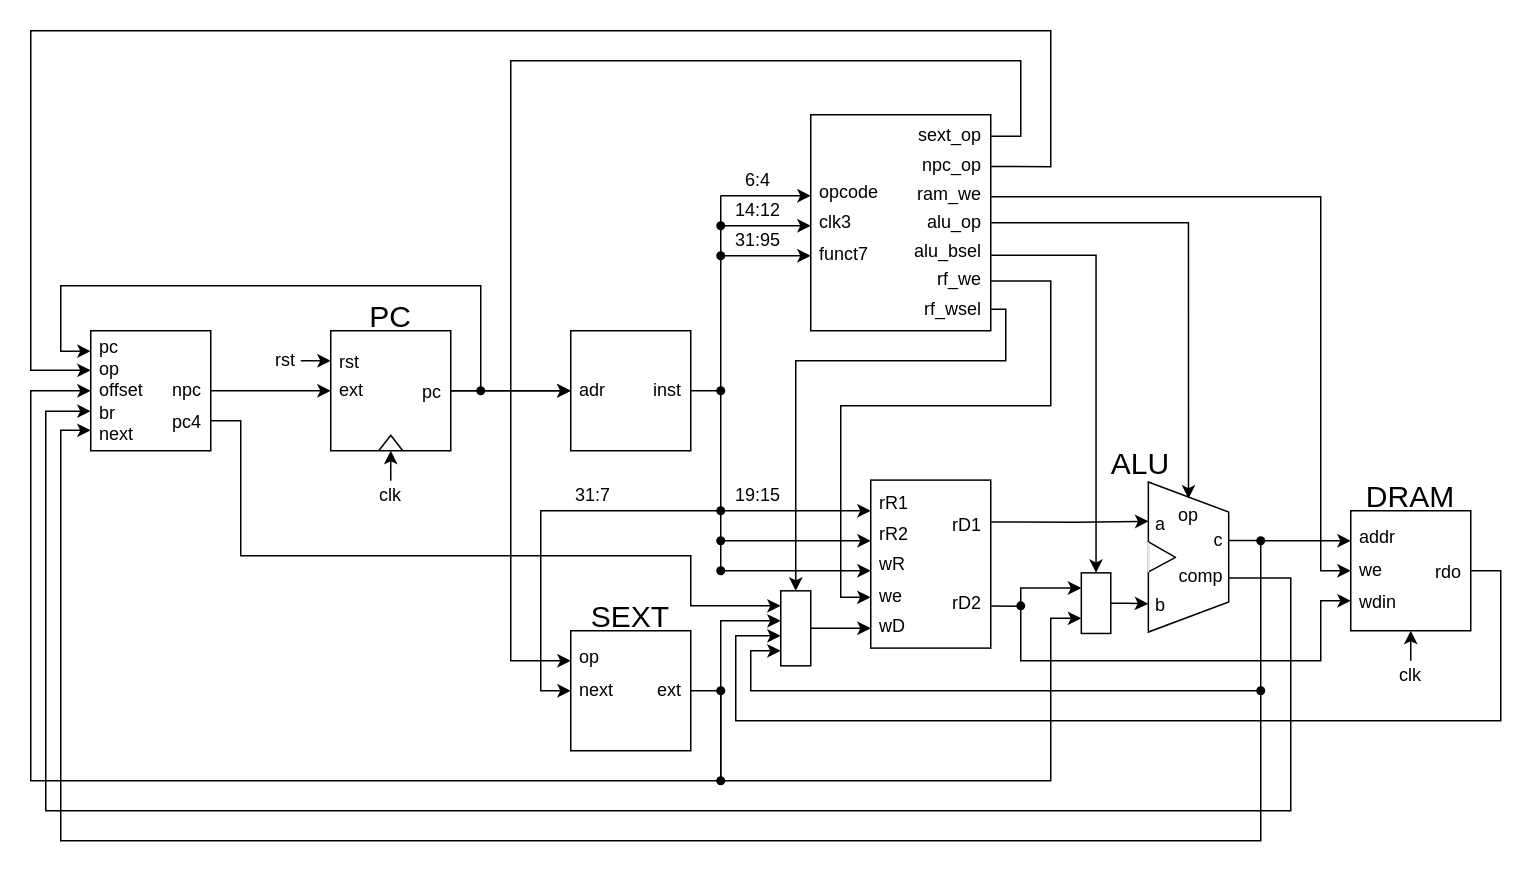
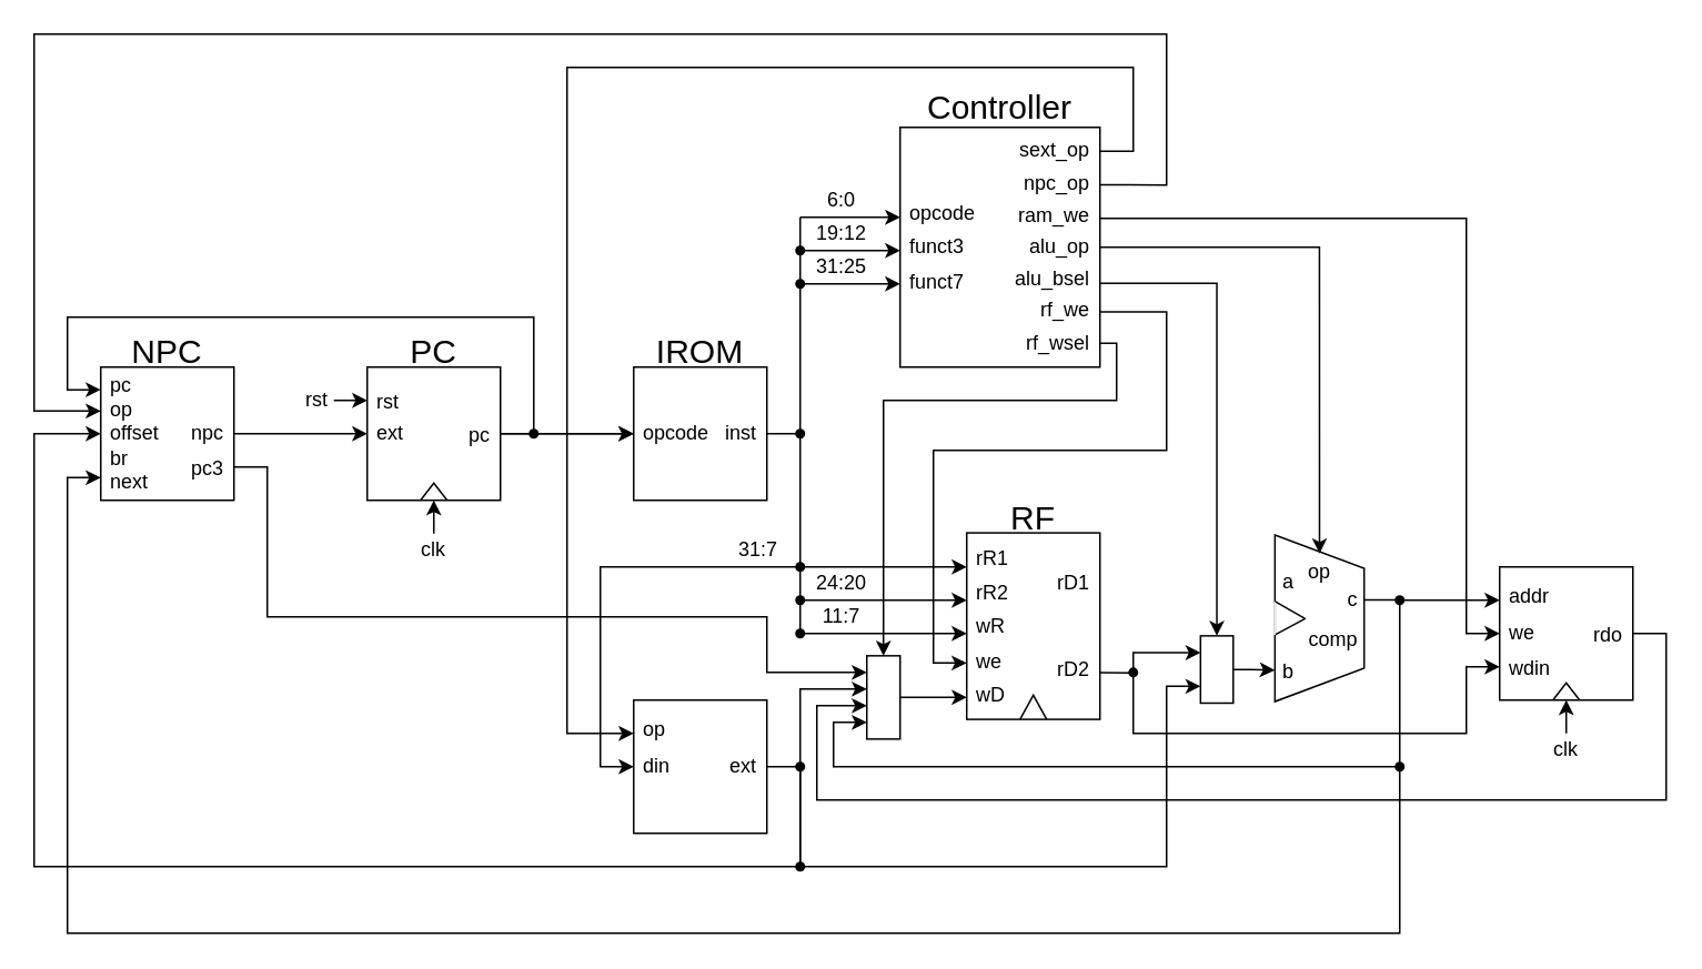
+ <mxCell id="36" value="Controller" style="text;html=1;strokeColor=none;fillColor=none;align=center;verticalAlign=middle;whiteSpace=wrap;rounded=0;fontSize=20;" parent="35" vertex="1"><mxGeometry y="10" width="120" height="26" as="geometry" /></mxCell>
- <mxCell id="123" value="6:4" style="text;html=1;strokeColor=none;fillColor=none;align=center;verticalAlign=middle;whiteSpace=wrap;rounded=0;" vertex="1" parent="1"><mxGeometry x="490" y="110" width="30" height="20" as="geometry" /></mxCell>
+ <mxCell id="123" value="6:0" style="text;html=1;strokeColor=none;fillColor=none;align=center;verticalAlign=middle;whiteSpace=wrap;rounded=0;" vertex="1" parent="1"><mxGeometry x="490" y="110" width="30" height="20" as="geometry" /></mxCell>
- <mxCell id="124" value="14:12" style="text;html=1;strokeColor=none;fillColor=none;align=center;verticalAlign=middle;whiteSpace=wrap;rounded=0;" vertex="1" parent="1"><mxGeometry x="490" y="130" width="30" height="20" as="geometry" /></mxCell>
+ <mxCell id="124" value="19:12" style="text;html=1;strokeColor=none;fillColor=none;align=center;verticalAlign=middle;whiteSpace=wrap;rounded=0;" vertex="1" parent="1"><mxGeometry x="490" y="130" width="30" height="20" as="geometry" /></mxCell>
- <mxCell id="40" value="&lt;p style=&quot;border-color: var(--border-color); line-height: 70%;&quot;&gt;opcode&lt;/p&gt;&lt;p style=&quot;border-color: var(--border-color); line-height: 70%;&quot;&gt;clk3&lt;/p&gt;&lt;p style=&quot;border-color: var(--border-color); line-height: 70%;&quot;&gt;&lt;span style=&quot;background-color: initial;&quot;&gt;funct7&lt;/span&gt;&lt;/p&gt;" style="text;html=1;strokeColor=none;fillColor=none;align=left;verticalAlign=middle;whiteSpace=wrap;rounded=0;movable=1;resizable=1;rotatable=1;deletable=1;editable=1;locked=0;connectable=1;spacingLeft=4;spacingBottom=0;spacing=2;horizontal=1;points=[[0,0,0,0,0],[0,0.25,0,0,0],[0,0.33,0,0,0],[0,0.5,0,0,0],[0,0.67,0,0,0],[0,0.75,0,0,0],[0,1,0,0,0],[0.25,0,0,0,0],[0.25,1,0,0,0],[0.5,0,0,0,0],[0.5,1,0,0,0],[0.75,0,0,0,0],[0.75,1,0,0,0],[1,0,0,0,0],[1,0.25,0,0,0],[1,0.5,0,0,0],[1,0.75,0,0,0],[1,1,0,0,0]];" parent="37" vertex="1"><mxGeometry width="48" height="144" as="geometry" /></mxCell>
+ <mxCell id="40" value="&lt;p style=&quot;border-color: var(--border-color); line-height: 70%;&quot;&gt;opcode&lt;/p&gt;&lt;p style=&quot;border-color: var(--border-color); line-height: 70%;&quot;&gt;funct3&lt;/p&gt;&lt;p style=&quot;border-color: var(--border-color); line-height: 70%;&quot;&gt;&lt;span style=&quot;background-color: initial;&quot;&gt;funct7&lt;/span&gt;&lt;/p&gt;" style="text;html=1;strokeColor=none;fillColor=none;align=left;verticalAlign=middle;whiteSpace=wrap;rounded=0;movable=1;resizable=1;rotatable=1;deletable=1;editable=1;locked=0;connectable=1;spacingLeft=4;spacingBottom=0;spacing=2;horizontal=1;points=[[0,0,0,0,0],[0,0.25,0,0,0],[0,0.33,0,0,0],[0,0.5,0,0,0],[0,0.67,0,0,0],[0,0.75,0,0,0],[0,1,0,0,0],[0.25,0,0,0,0],[0.25,1,0,0,0],[0.5,0,0,0,0],[0.5,1,0,0,0],[0.75,0,0,0,0],[0.75,1,0,0,0],[1,0,0,0,0],[1,0.25,0,0,0],[1,0.5,0,0,0],[1,0.75,0,0,0],[1,1,0,0,0]];" parent="37" vertex="1"><mxGeometry width="48" height="144" as="geometry" /></mxCell>
- <mxCell id="125" value="31:95" style="text;html=1;strokeColor=none;fillColor=none;align=center;verticalAlign=middle;whiteSpace=wrap;rounded=0;" vertex="1" parent="1"><mxGeometry x="490" y="150" width="30" height="20" as="geometry" /></mxCell>
+ <mxCell id="125" value="31:25" style="text;html=1;strokeColor=none;fillColor=none;align=center;verticalAlign=middle;whiteSpace=wrap;rounded=0;" vertex="1" parent="1"><mxGeometry x="490" y="150" width="30" height="20" as="geometry" /></mxCell>
+ <mxCell id="9" value="NPC" style="text;html=1;strokeColor=none;fillColor=none;align=center;verticalAlign=middle;whiteSpace=wrap;rounded=0;fontSize=20;" parent="8" vertex="1"><mxGeometry width="80" height="20" as="geometry" /></mxCell>
+ <mxCell id="15" value="IROM" style="text;html=1;strokeColor=none;fillColor=none;align=center;verticalAlign=middle;whiteSpace=wrap;rounded=0;fontSize=20;" parent="14" vertex="1"><mxGeometry width="80" height="20" as="geometry" /></mxCell>
- <mxCell id="13" value="&lt;p style=&quot;line-height: 70%;&quot;&gt;&lt;br&gt;&lt;/p&gt;&lt;p style=&quot;line-height: 70%;&quot;&gt;npc&lt;/p&gt;&lt;p style=&quot;line-height: 70%;&quot;&gt;pc4&lt;/p&gt;" style="text;html=1;strokeColor=none;fillColor=none;align=right;verticalAlign=middle;whiteSpace=wrap;rounded=0;movable=1;resizable=1;rotatable=1;deletable=1;editable=1;locked=0;connectable=1;spacingRight=4;" parent="10" vertex="1"><mxGeometry x="48" width="32" height="80" as="geometry" /></mxCell>
+ <mxCell id="13" value="&lt;p style=&quot;line-height: 70%;&quot;&gt;&lt;br&gt;&lt;/p&gt;&lt;p style=&quot;line-height: 70%;&quot;&gt;npc&lt;/p&gt;&lt;p style=&quot;line-height: 70%;&quot;&gt;pc3&lt;/p&gt;" style="text;html=1;strokeColor=none;fillColor=none;align=right;verticalAlign=middle;whiteSpace=wrap;rounded=0;movable=1;resizable=1;rotatable=1;deletable=1;editable=1;locked=0;connectable=1;spacingRight=4;" parent="10" vertex="1"><mxGeometry x="48" width="32" height="80" as="geometry" /></mxCell>
- <mxCell id="18" value="&lt;p style=&quot;line-height: 120%;&quot;&gt;adr&lt;/p&gt;" style="text;html=1;strokeColor=none;fillColor=none;align=left;verticalAlign=middle;whiteSpace=wrap;rounded=0;movable=1;resizable=1;rotatable=1;deletable=1;editable=1;locked=0;connectable=1;spacingLeft=4;spacingBottom=0;spacing=2;horizontal=1;" parent="16" vertex="1"><mxGeometry width="32" height="80" as="geometry" /></mxCell>
+ <mxCell id="18" value="&lt;p style=&quot;line-height: 120%;&quot;&gt;opcode&lt;/p&gt;" style="text;html=1;strokeColor=none;fillColor=none;align=left;verticalAlign=middle;whiteSpace=wrap;rounded=0;movable=1;resizable=1;rotatable=1;deletable=1;editable=1;locked=0;connectable=1;spacingLeft=4;spacingBottom=0;spacing=2;horizontal=1;" parent="16" vertex="1"><mxGeometry width="32" height="80" as="geometry" /></mxCell>
- <mxCell id="52" value="ALU" style="text;html=1;strokeColor=none;fillColor=none;align=center;verticalAlign=middle;whiteSpace=wrap;rounded=0;fontSize=20;container=0;movable=1;resizable=1;rotatable=1;deletable=1;editable=1;locked=0;connectable=1;" parent="1" vertex="1"><mxGeometry x="720" y="296.86" width="80" height="23.14" as="geometry" /></mxCell>
+ <mxCell id="30" value="RF" style="text;html=1;strokeColor=none;fillColor=none;align=center;verticalAlign=middle;whiteSpace=wrap;rounded=0;fontSize=20;container=0;movable=1;resizable=1;rotatable=1;deletable=1;editable=1;locked=0;connectable=1;" parent="29" vertex="1"><mxGeometry y="10" width="80" height="17" as="geometry" /></mxCell>
- <mxCell id="54" value="DRAM" style="text;html=1;strokeColor=none;fillColor=none;align=center;verticalAlign=middle;whiteSpace=wrap;rounded=0;fontSize=20;container=0;movable=1;resizable=1;rotatable=1;deletable=1;editable=1;locked=0;connectable=1;" parent="53" vertex="1"><mxGeometry width="80" height="19.28" as="geometry" /></mxCell>
- <mxCell id="129" value="31:7" style="text;html=1;strokeColor=none;fillColor=none;align=center;verticalAlign=middle;whiteSpace=wrap;rounded=0;" vertex="1" parent="1"><mxGeometry x="380" y="320" width="30" height="20" as="geometry" /></mxCell>
+ <mxCell id="129" value="31:7" style="text;html=1;strokeColor=none;fillColor=none;align=center;verticalAlign=middle;whiteSpace=wrap;rounded=0;" vertex="1" parent="1"><mxGeometry x="440" y="320" width="30" height="20" as="geometry" /></mxCell>
- <mxCell id="126" value="19:15" style="text;html=1;strokeColor=none;fillColor=none;align=center;verticalAlign=middle;whiteSpace=wrap;rounded=0;" vertex="1" parent="1"><mxGeometry x="490" y="320" width="30" height="20" as="geometry" /></mxCell>
- <mxCell id="82" style="edgeStyle=orthogonalEdgeStyle;rounded=0;orthogonalLoop=1;jettySize=auto;html=1;exitX=1;exitY=0.25;exitDx=0;exitDy=0;entryX=-0.067;entryY=0.443;entryDx=0;entryDy=0;entryPerimeter=0;" parent="1" source="33" target="49" edge="1"><mxGeometry relative="1" as="geometry"><Array as="points"><mxPoint x="717" y="348" /></Array></mxGeometry></mxCell>
+ <mxCell id="127" value="24:20" style="text;html=1;strokeColor=none;fillColor=none;align=center;verticalAlign=middle;whiteSpace=wrap;rounded=0;" vertex="1" parent="1"><mxGeometry x="490" y="340" width="30" height="20" as="geometry" /></mxCell>
+ <mxCell id="128" value="11:7" style="text;html=1;strokeColor=none;fillColor=none;align=center;verticalAlign=middle;whiteSpace=wrap;rounded=0;" vertex="1" parent="1"><mxGeometry x="490" y="360" width="30" height="20" as="geometry" /></mxCell>
+ <mxCell id="58" value="" style="endArrow=none;html=1;rounded=0;exitX=1;exitY=1;exitDx=0;exitDy=0;entryX=0;entryY=1;entryDx=0;entryDy=0;movable=1;resizable=1;rotatable=1;deletable=1;editable=1;locked=0;connectable=1;" parent="53" source="56" target="57" edge="1"><mxGeometry width="50" height="50" relative="1" as="geometry"><mxPoint x="27.5" y="100.0" as="sourcePoint" /><mxPoint x="50" y="100.0" as="targetPoint" /><Array as="points"><mxPoint x="40" y="89.626" /></Array></mxGeometry></mxCell>
- <mxCell id="3" value="SEXT" style="text;html=1;strokeColor=none;fillColor=none;align=center;verticalAlign=middle;whiteSpace=wrap;rounded=0;fontSize=20;" parent="2" vertex="1"><mxGeometry width="80" height="20" as="geometry" /></mxCell>
+ <mxCell id="34" value="" style="endArrow=none;html=1;rounded=0;exitX=1;exitY=1;exitDx=0;exitDy=0;entryX=0;entryY=1;entryDx=0;entryDy=0;movable=1;resizable=1;rotatable=1;deletable=1;editable=1;locked=0;connectable=1;" parent="29" source="32" target="33" edge="1"><mxGeometry width="50" height="50" relative="1" as="geometry"><mxPoint x="27.5" y="140.0" as="sourcePoint" /><mxPoint x="50" y="140.0" as="targetPoint" /><Array as="points"><mxPoint x="40" y="125.476" /></Array></mxGeometry></mxCell>
- <mxCell id="6" value="&lt;p style=&quot;line-height: 80%;&quot;&gt;op&lt;/p&gt;&lt;p style=&quot;line-height: 80%;&quot;&gt;next&lt;/p&gt;&lt;p style=&quot;line-height: 80%;&quot;&gt;&lt;br&gt;&lt;/p&gt;" style="text;html=1;strokeColor=none;fillColor=none;align=left;verticalAlign=middle;whiteSpace=wrap;rounded=0;movable=1;resizable=1;rotatable=1;deletable=1;editable=1;locked=0;connectable=1;spacingLeft=4;spacingBottom=0;spacing=2;horizontal=1;" parent="4" vertex="1"><mxGeometry width="32" height="80" as="geometry" /></mxCell>
+ <mxCell id="6" value="&lt;p style=&quot;line-height: 80%;&quot;&gt;op&lt;/p&gt;&lt;p style=&quot;line-height: 80%;&quot;&gt;din&lt;/p&gt;&lt;p style=&quot;line-height: 80%;&quot;&gt;&lt;br&gt;&lt;/p&gt;" style="text;html=1;strokeColor=none;fillColor=none;align=left;verticalAlign=middle;whiteSpace=wrap;rounded=0;movable=1;resizable=1;rotatable=1;deletable=1;editable=1;locked=0;connectable=1;spacingLeft=4;spacingBottom=0;spacing=2;horizontal=1;" parent="4" vertex="1"><mxGeometry width="32" height="80" as="geometry" /></mxCell>
- <mxCell id="110" style="edgeStyle=orthogonalEdgeStyle;rounded=0;orthogonalLoop=1;jettySize=auto;html=1;exitX=0.981;exitY=0.818;exitDx=0;exitDy=0;exitPerimeter=0;entryX=0;entryY=0.67;entryDx=0;entryDy=0;entryPerimeter=0;" parent="1" source="51" target="12" edge="1"><mxGeometry relative="1" as="geometry"><mxPoint x="860" y="382" as="targetPoint" /><Array as="points"><mxPoint x="860" y="385" /><mxPoint x="860" y="540" /><mxPoint x="30" y="540" /><mxPoint x="30" y="274" /><mxPoint x="60" y="274" /></Array></mxGeometry></mxCell>
